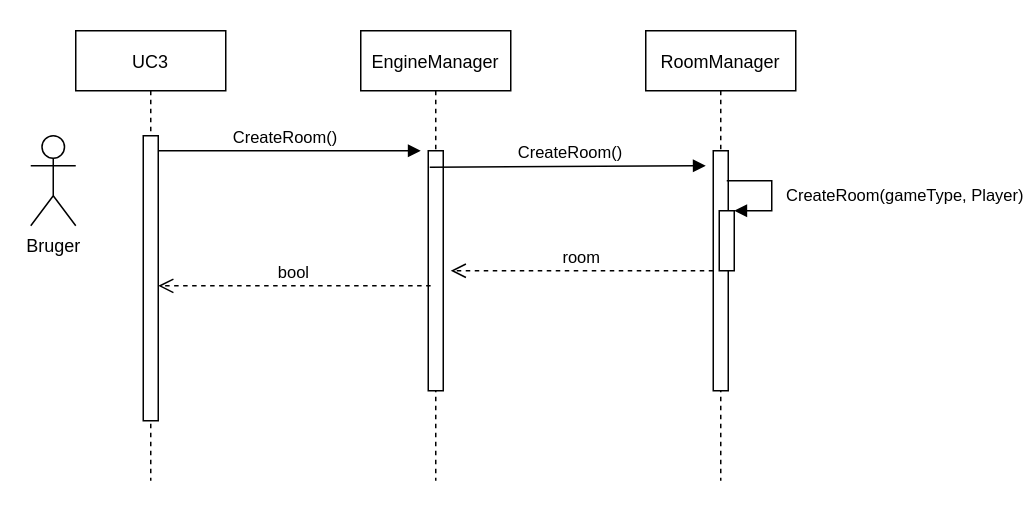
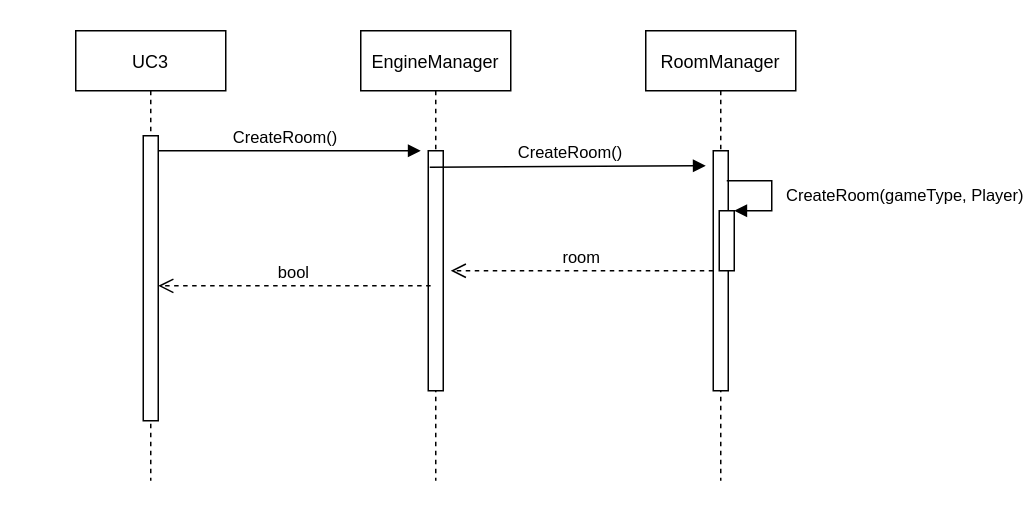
- <mxCell id="12" value="Bruger" style="shape=umlActor;verticalLabelPosition=bottom;verticalAlign=top;html=1;outlineConnect=0;" parent="1" vertex="1"><mxGeometry x="20" y="90" width="30" height="60" as="geometry" /></mxCell>
